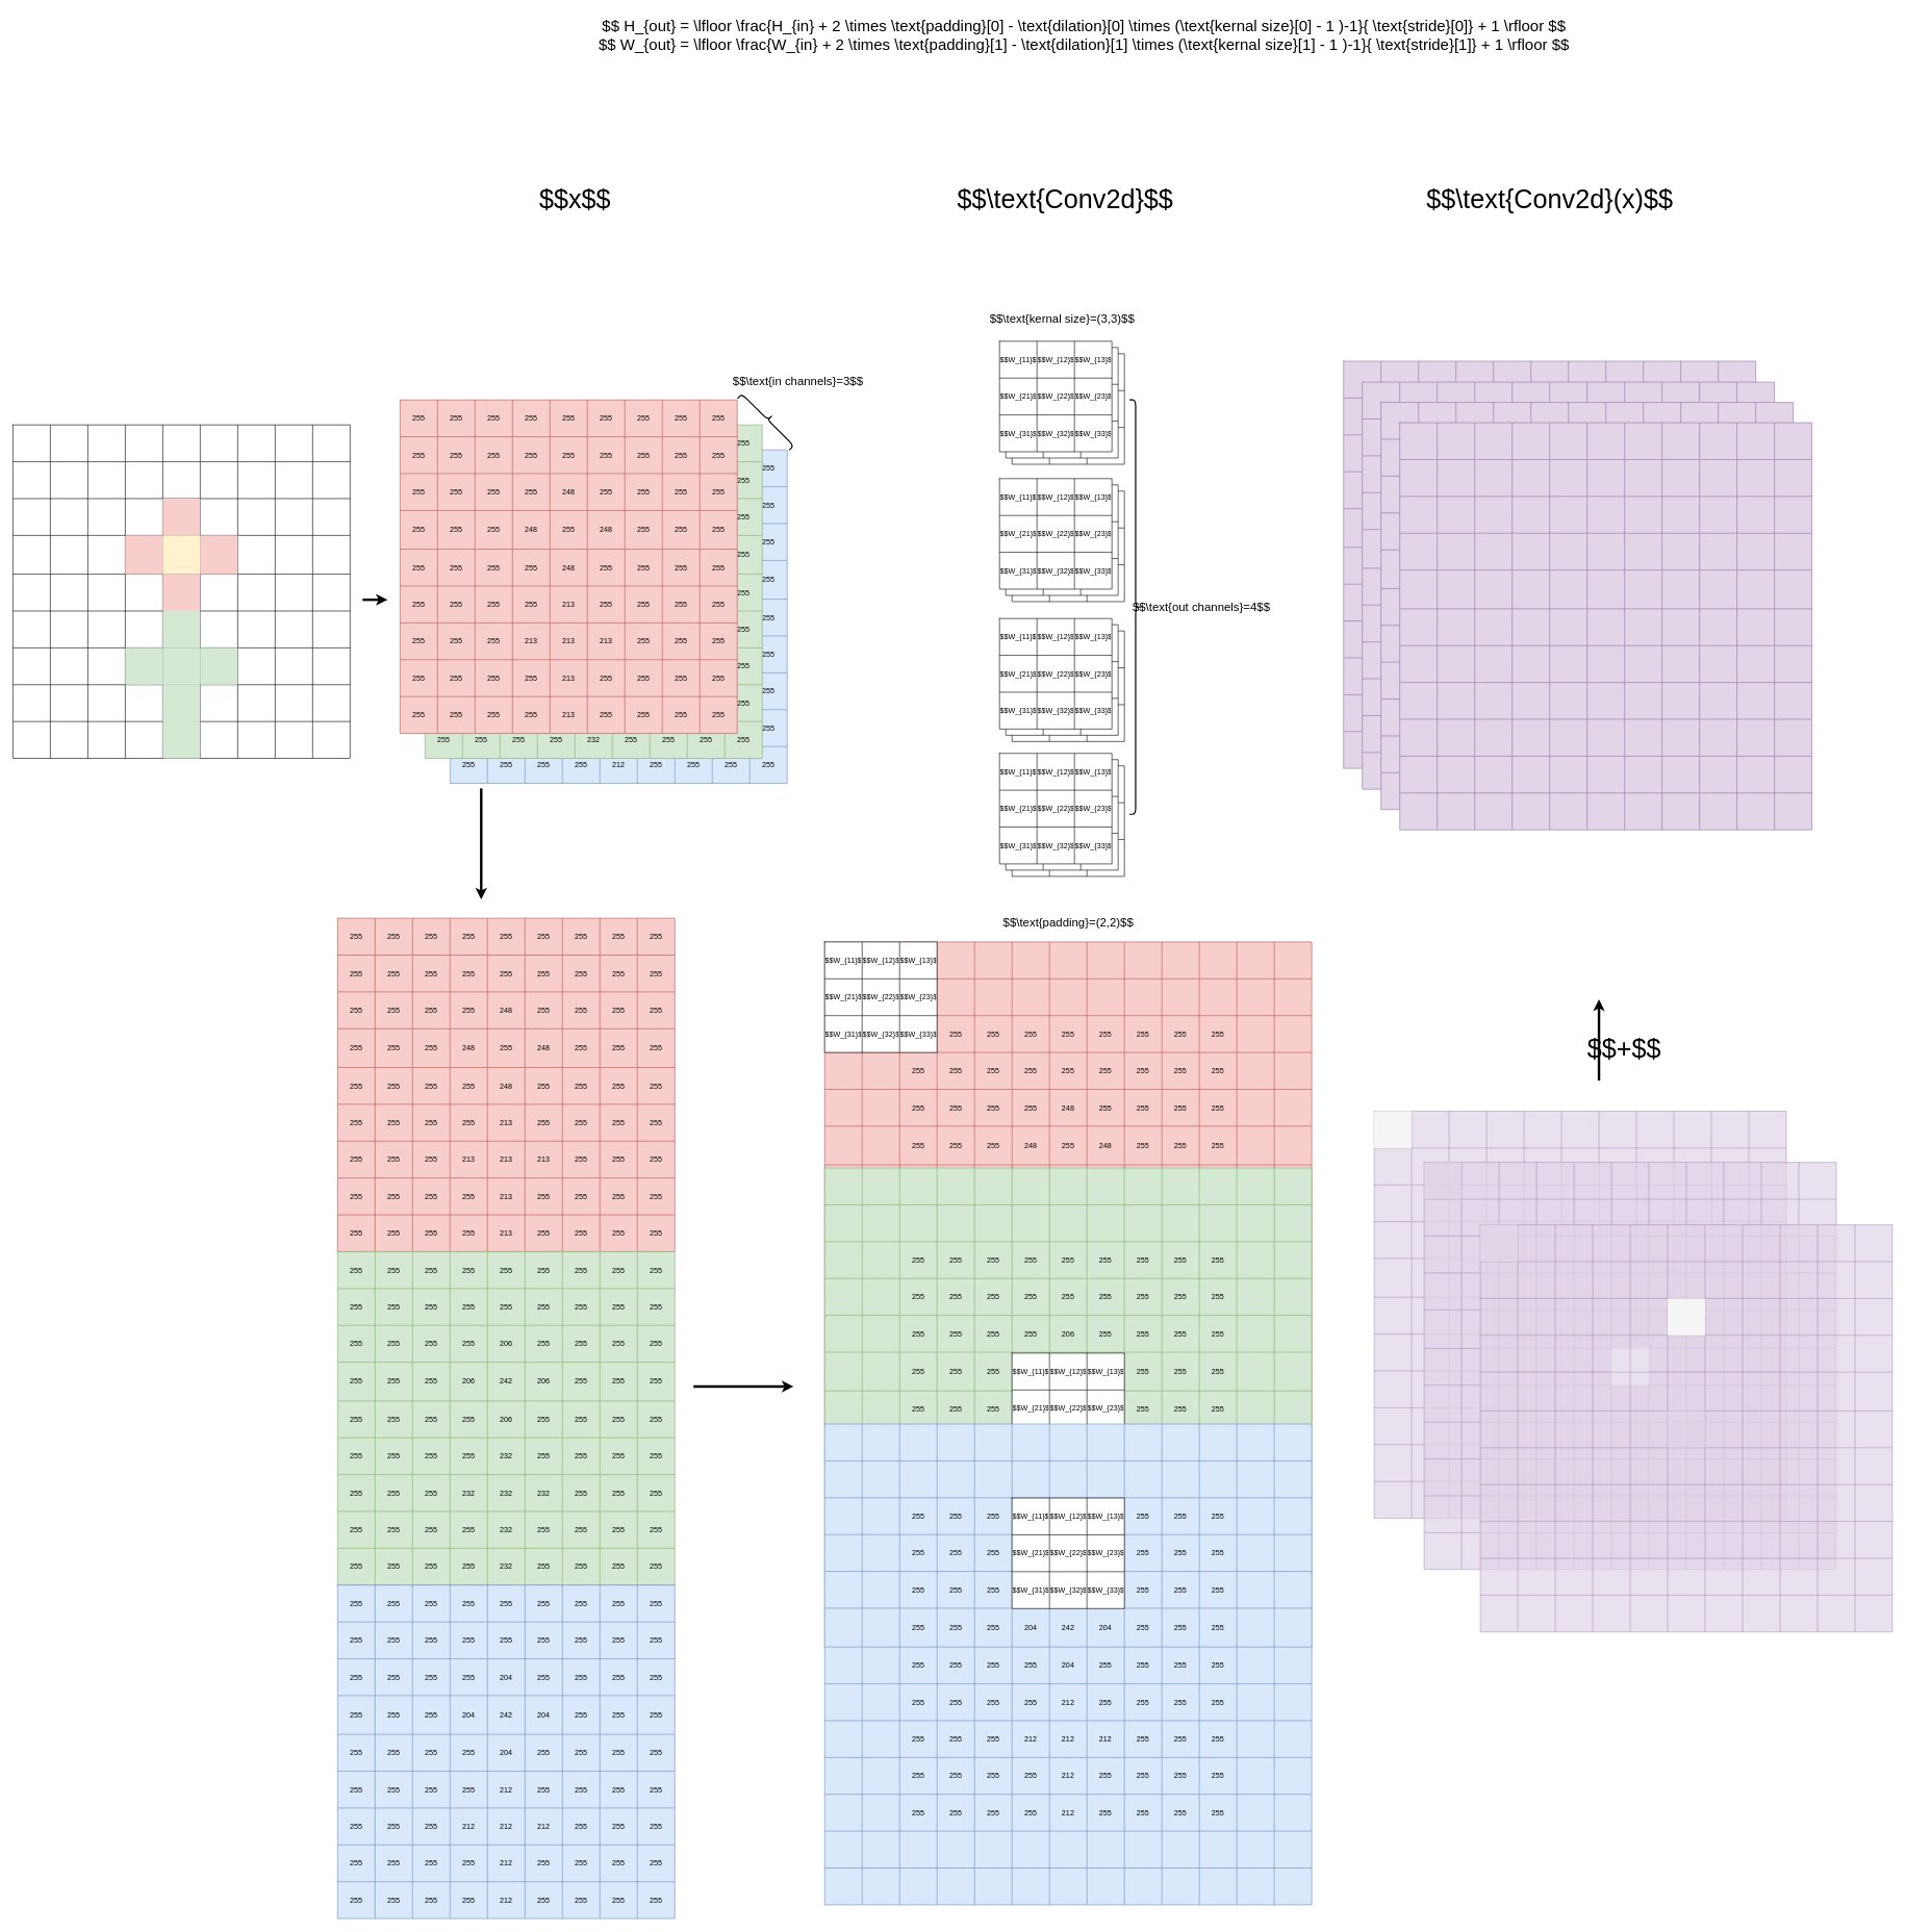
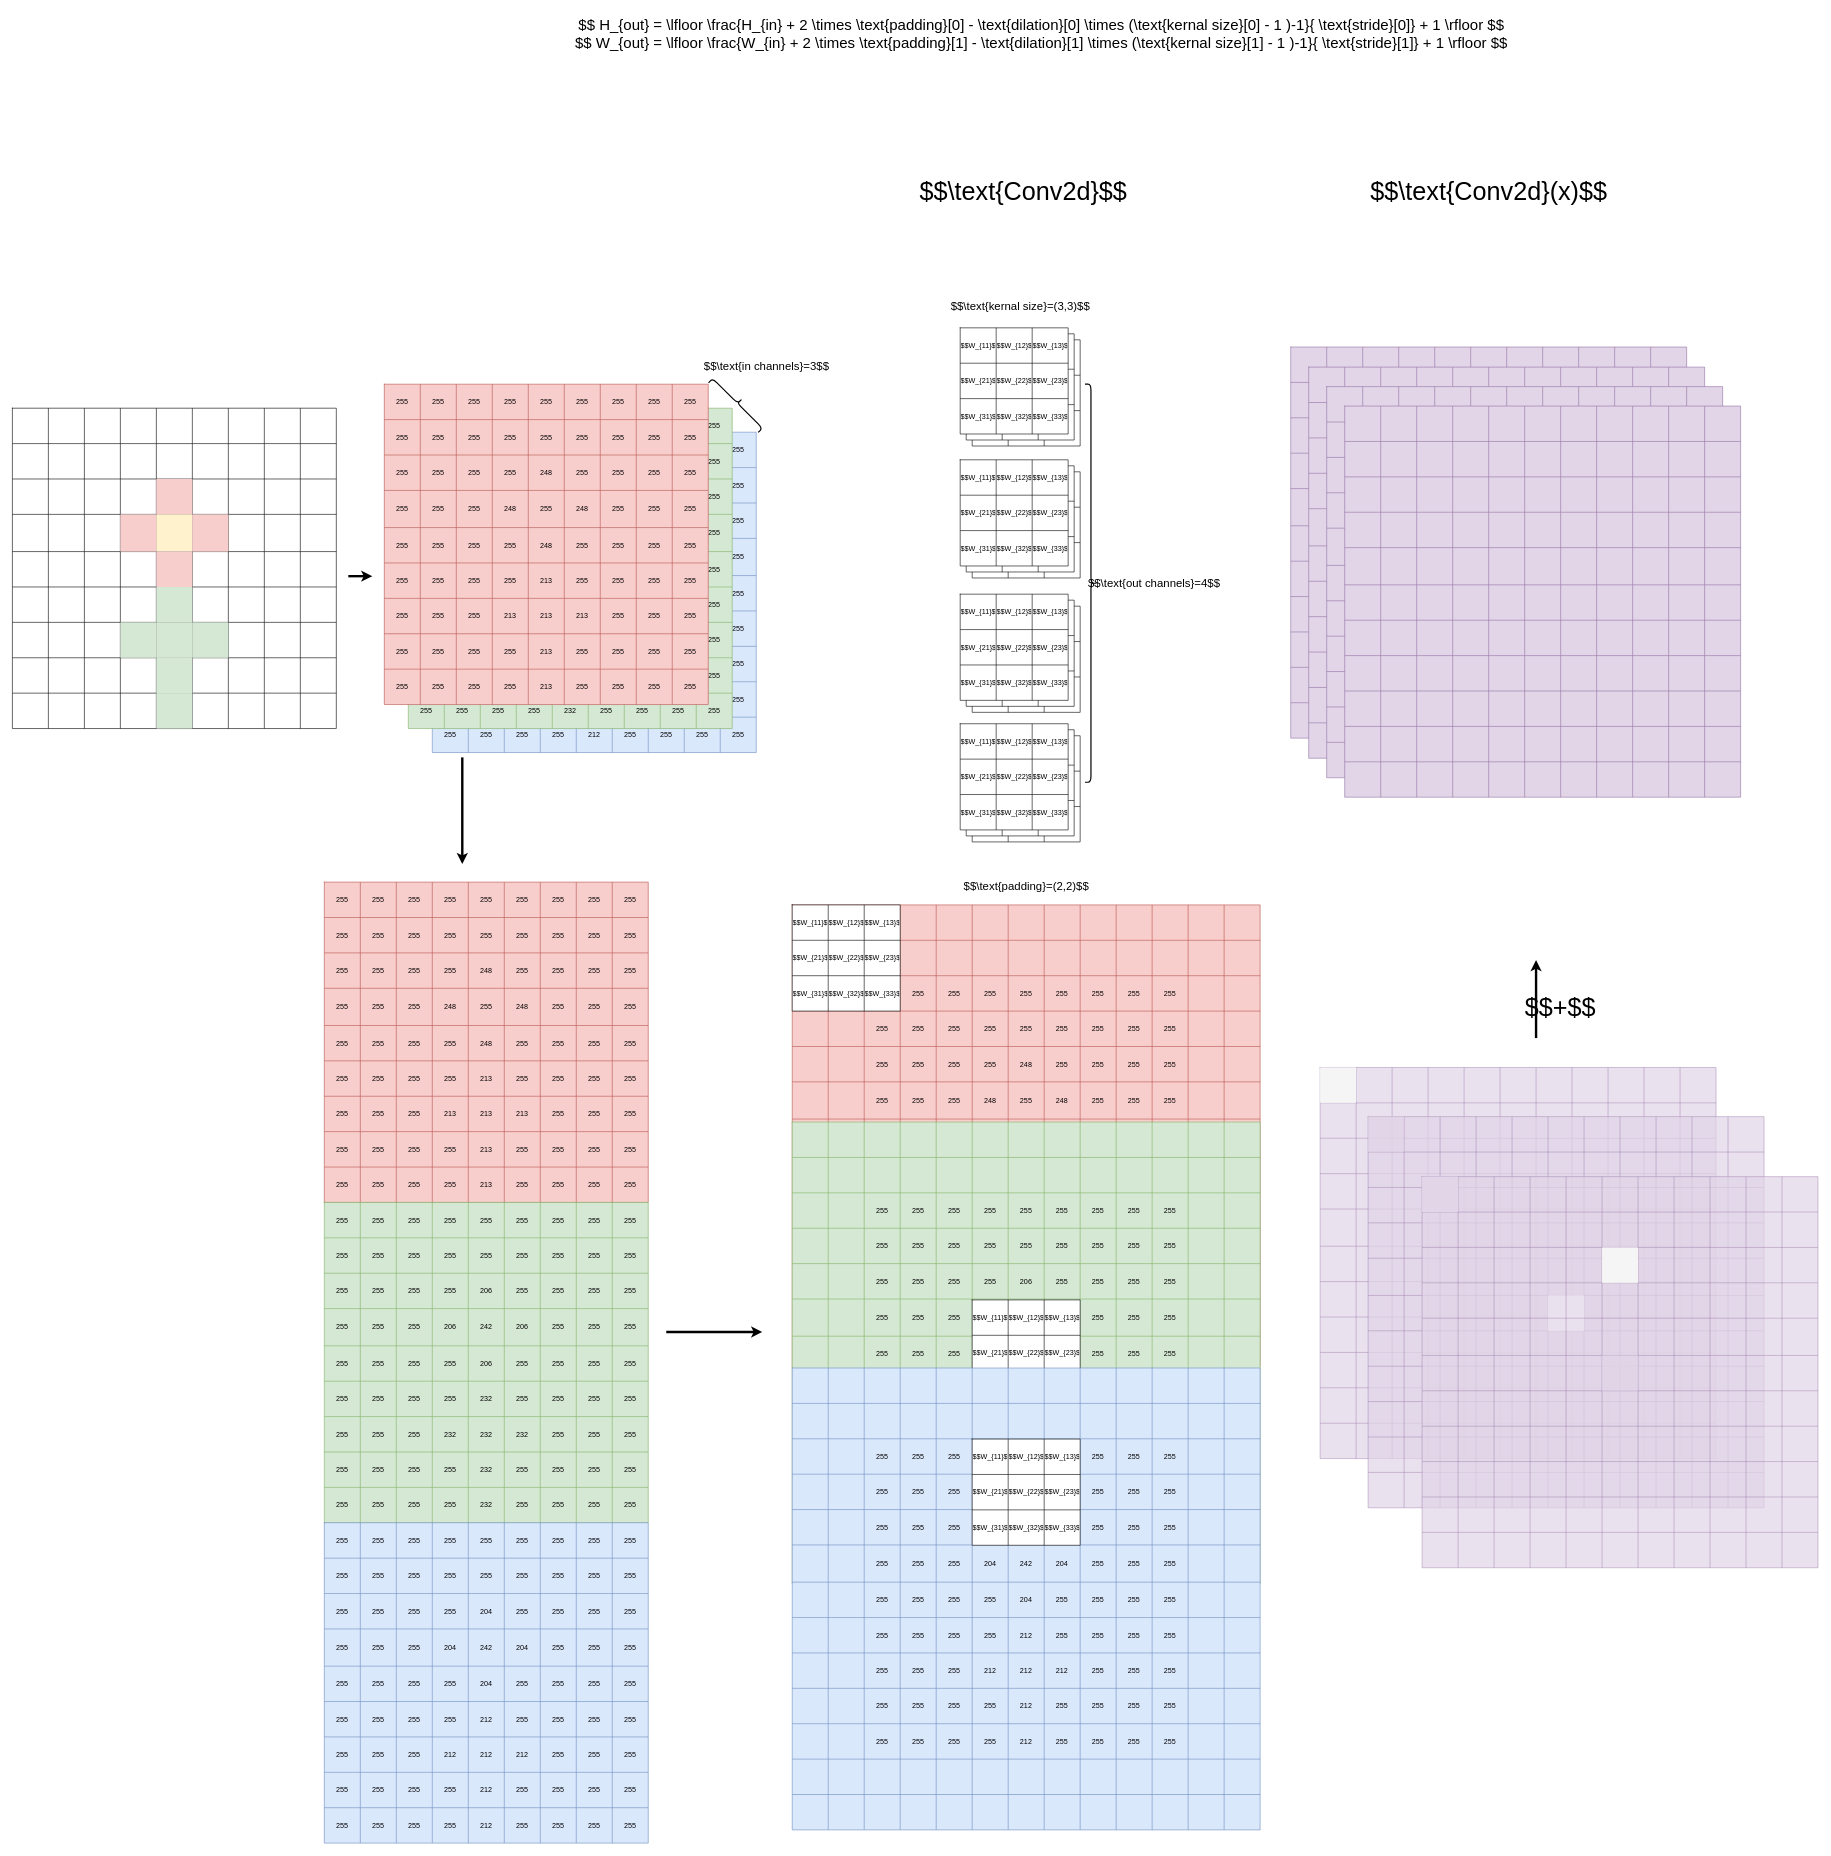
- <mxCell id="801" value="$$x$$" style="text;html=1;align=center;verticalAlign=middle;resizable=0;points=[];autosize=1;strokeColor=none;fillColor=none;fontSize=42;" parent="1" vertex="1"><mxGeometry x="850" y="290" width="140" height="60" as="geometry" /></mxCell>
